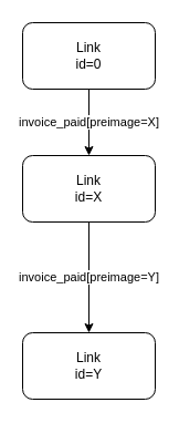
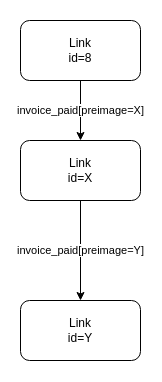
- <mxCell id="3" value="&lt;div&gt;Link&lt;/div&gt;&lt;div&gt;id=0&lt;br&gt;&lt;/div&gt;" style="rounded=1;whiteSpace=wrap;html=1;fontColor=#000000;" vertex="1" parent="1"><mxGeometry x="20" y="20" width="120" height="60" as="geometry" /></mxCell>
+ <mxCell id="3" value="&lt;div&gt;Link&lt;/div&gt;&lt;div&gt;id=8&lt;br&gt;&lt;/div&gt;" style="rounded=1;whiteSpace=wrap;html=1;fontColor=#000000;" vertex="1" parent="1"><mxGeometry x="20" y="20" width="120" height="60" as="geometry" /></mxCell>
